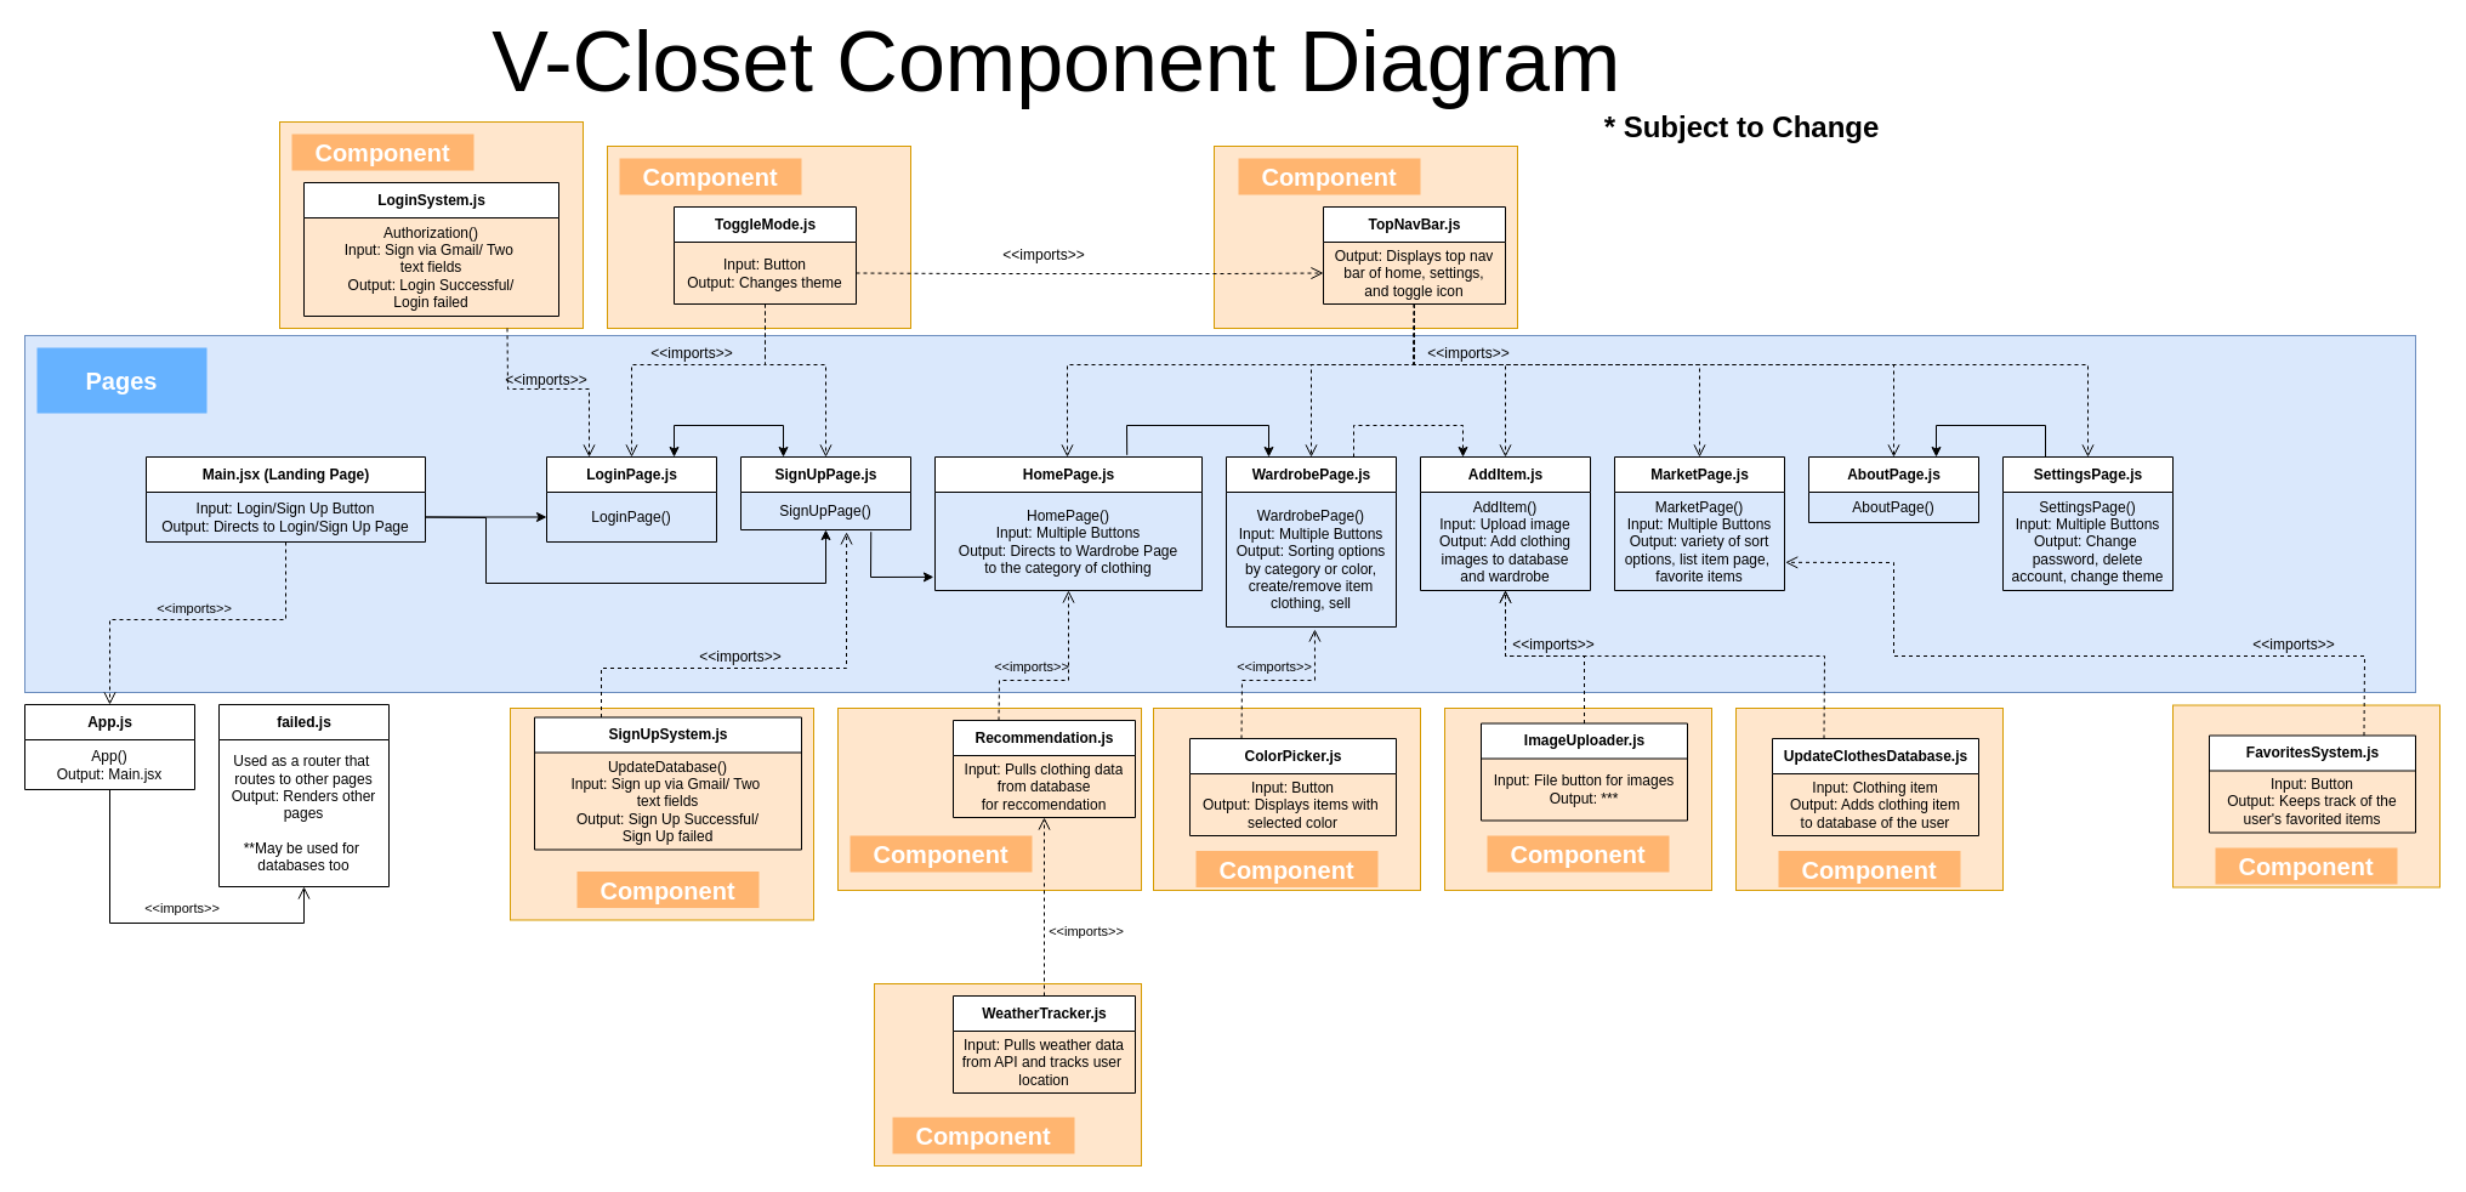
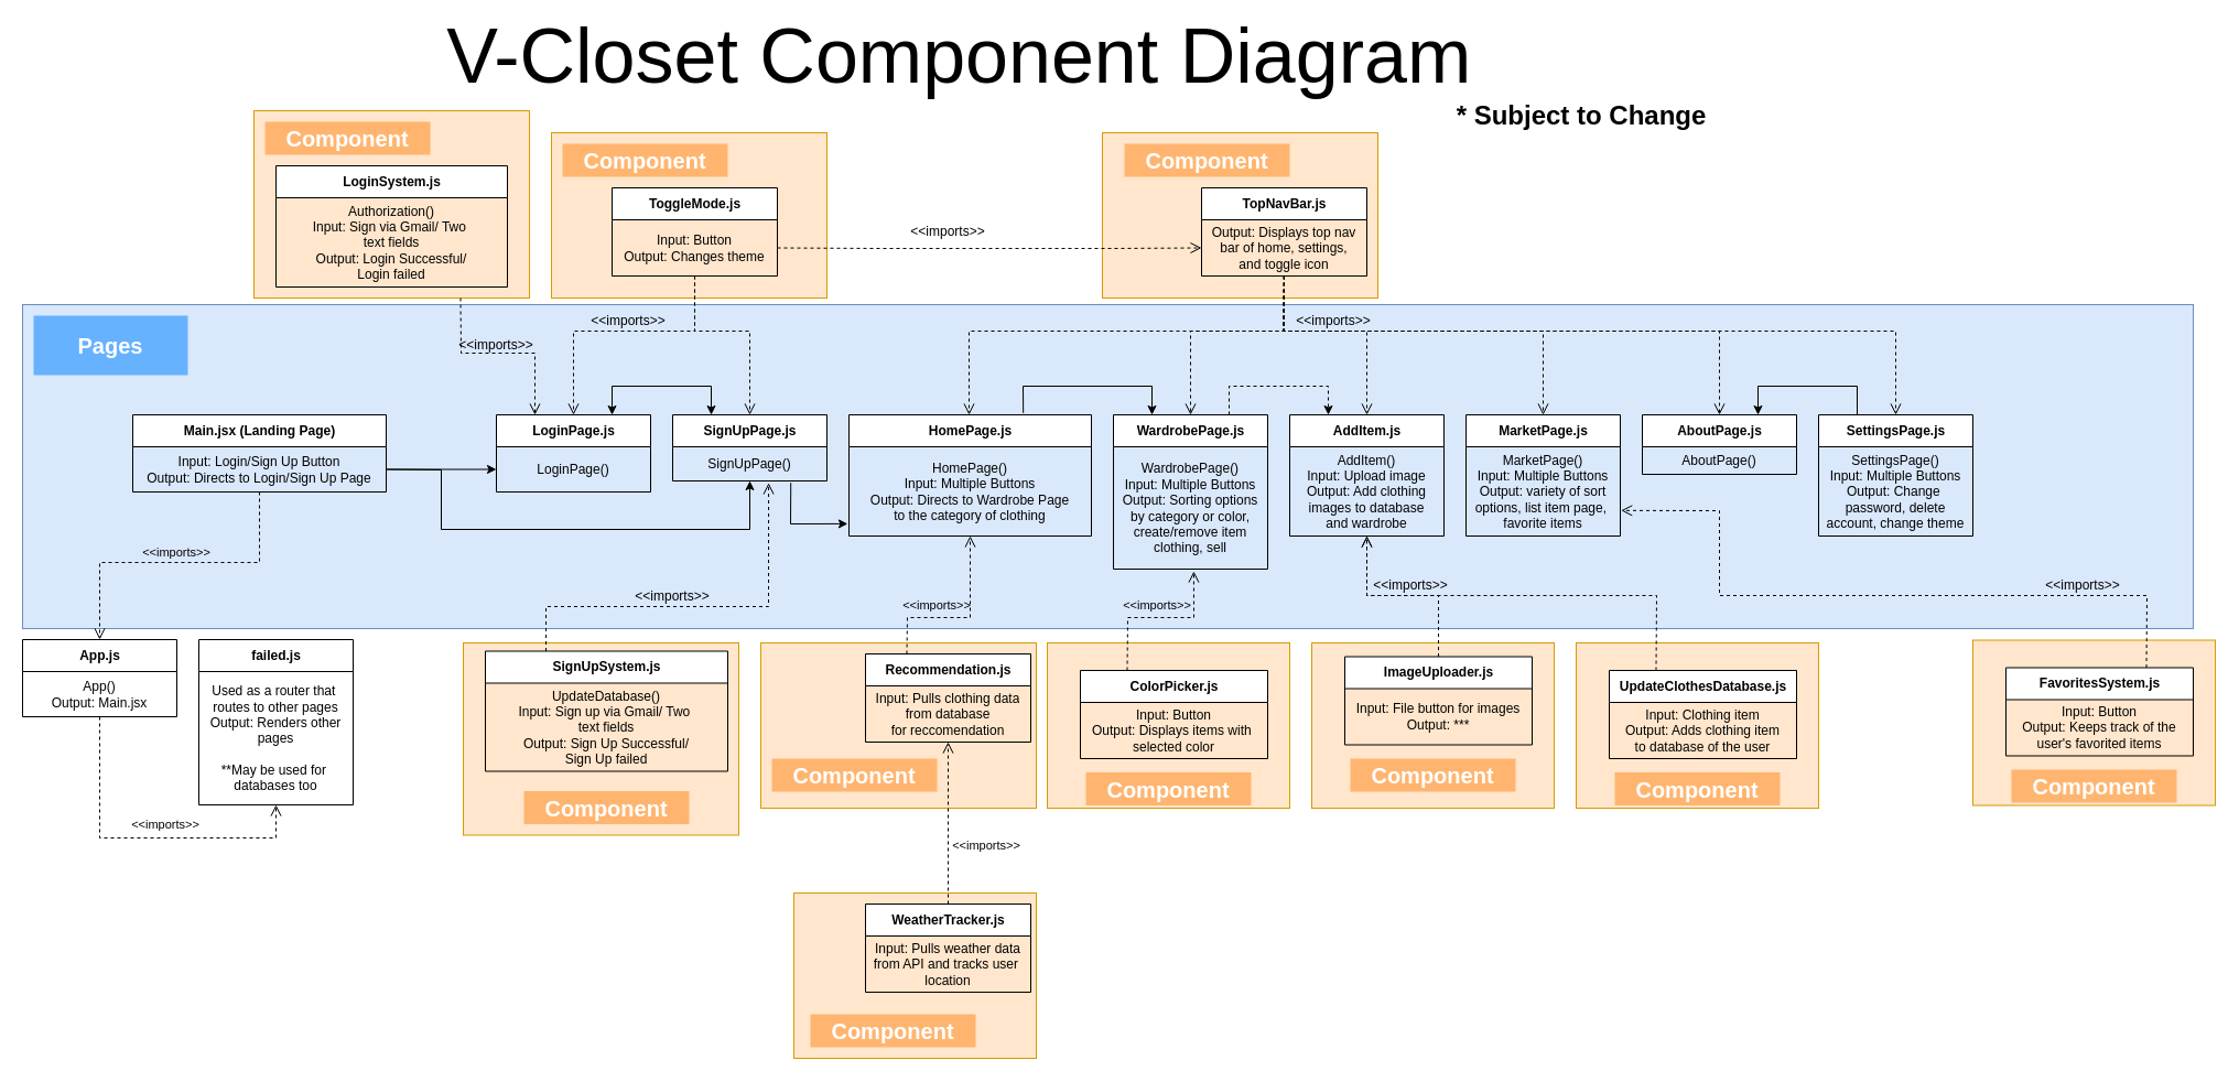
- <mxCell id="41" value="" style="endArrow=open;startArrow=none;endFill=0;startFill=0;endSize=8;html=1;verticalAlign=bottom;dashed=0;labelBackgroundColor=none;rounded=0;entryX=0.5;entryY=1;entryDx=0;entryDy=0;" edge="1" parent="1" source="39" target="36"><mxGeometry width="160" relative="1" as="geometry"><mxPoint x="740" y="608" as="sourcePoint" /><mxPoint x="821" y="507" as="targetPoint" /><Array as="points"><mxPoint x="90" y="760" /><mxPoint x="250" y="760" /></Array></mxGeometry></mxCell>
+ <mxCell id="41" value="" style="endArrow=open;startArrow=none;endFill=0;startFill=0;endSize=8;html=1;verticalAlign=bottom;dashed=1;labelBackgroundColor=none;rounded=0;entryX=0.5;entryY=1;entryDx=0;entryDy=0;" edge="1" parent="1" source="39" target="36"><mxGeometry width="160" relative="1" as="geometry"><mxPoint x="740" y="608" as="sourcePoint" /><mxPoint x="821" y="507" as="targetPoint" /><Array as="points"><mxPoint x="90" y="760" /><mxPoint x="250" y="760" /></Array></mxGeometry></mxCell>
